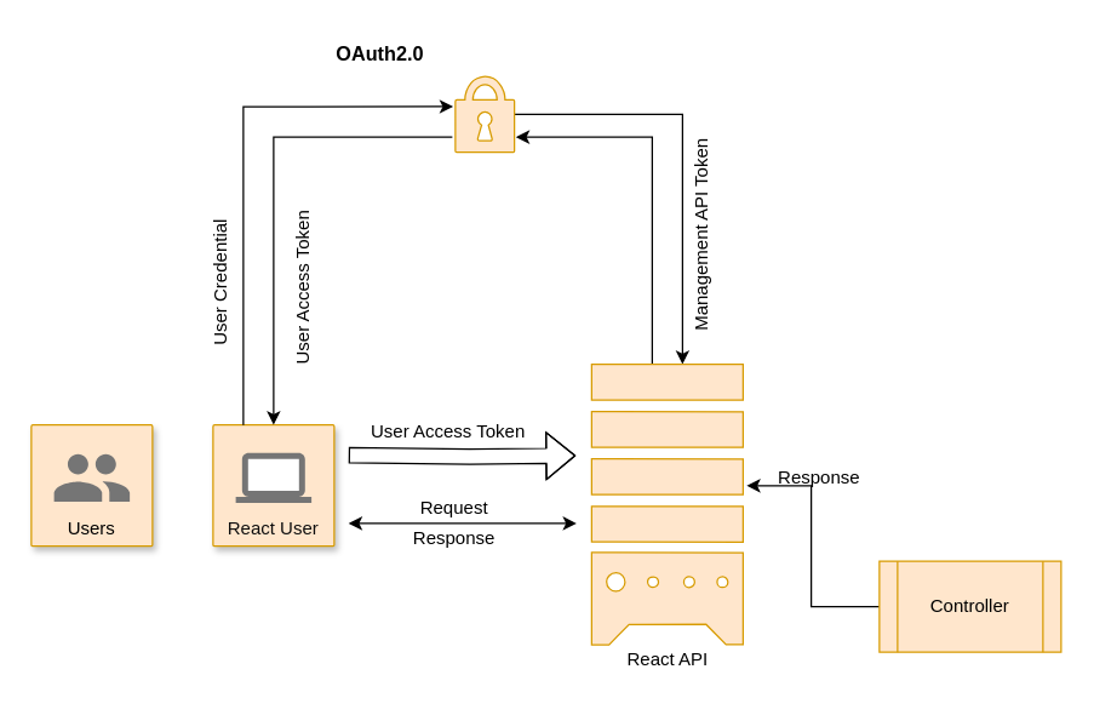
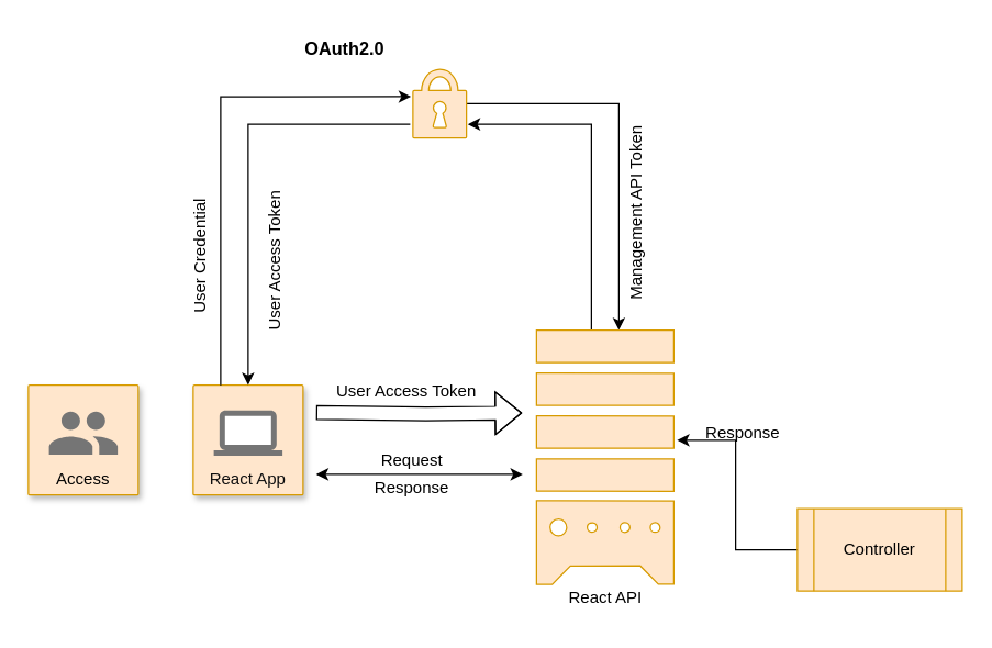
- <mxCell id="4" value="Users" style="strokeColor=#d79b00;shadow=1;strokeWidth=1;rounded=1;absoluteArcSize=1;arcSize=2;labelPosition=center;verticalLabelPosition=middle;align=center;verticalAlign=bottom;spacingLeft=0;fontSize=12;whiteSpace=wrap;spacingBottom=2;html=1;fillColor=#ffe6cc;" vertex="1" parent="1"><mxGeometry y="280" width="80" height="80" as="geometry" x="20" /></mxCell>
+ <mxCell id="4" value="Access" style="strokeColor=#d79b00;shadow=1;strokeWidth=1;rounded=1;absoluteArcSize=1;arcSize=2;labelPosition=center;verticalLabelPosition=middle;align=center;verticalAlign=bottom;spacingLeft=0;fontSize=12;whiteSpace=wrap;spacingBottom=2;html=1;fillColor=#ffe6cc;" vertex="1" parent="1"><mxGeometry y="280" width="80" height="80" as="geometry" x="20" /></mxCell>
- <mxCell id="2" value="React User" style="strokeColor=#d79b00;shadow=1;strokeWidth=1;rounded=1;absoluteArcSize=1;arcSize=2;labelPosition=center;verticalLabelPosition=middle;align=center;verticalAlign=bottom;spacingLeft=0;fontSize=12;whiteSpace=wrap;spacingBottom=2;html=1;fillColor=#ffe6cc;fontColor=#0F0F0F;" vertex="1" parent="1"><mxGeometry x="140" y="280" width="80" height="80" as="geometry" /></mxCell>
+ <mxCell id="2" value="React App" style="strokeColor=#d79b00;shadow=1;strokeWidth=1;rounded=1;absoluteArcSize=1;arcSize=2;labelPosition=center;verticalLabelPosition=middle;align=center;verticalAlign=bottom;spacingLeft=0;fontSize=12;whiteSpace=wrap;spacingBottom=2;html=1;fillColor=#ffe6cc;fontColor=#0F0F0F;" vertex="1" parent="1"><mxGeometry x="140" y="280" width="80" height="80" as="geometry" /></mxCell>
